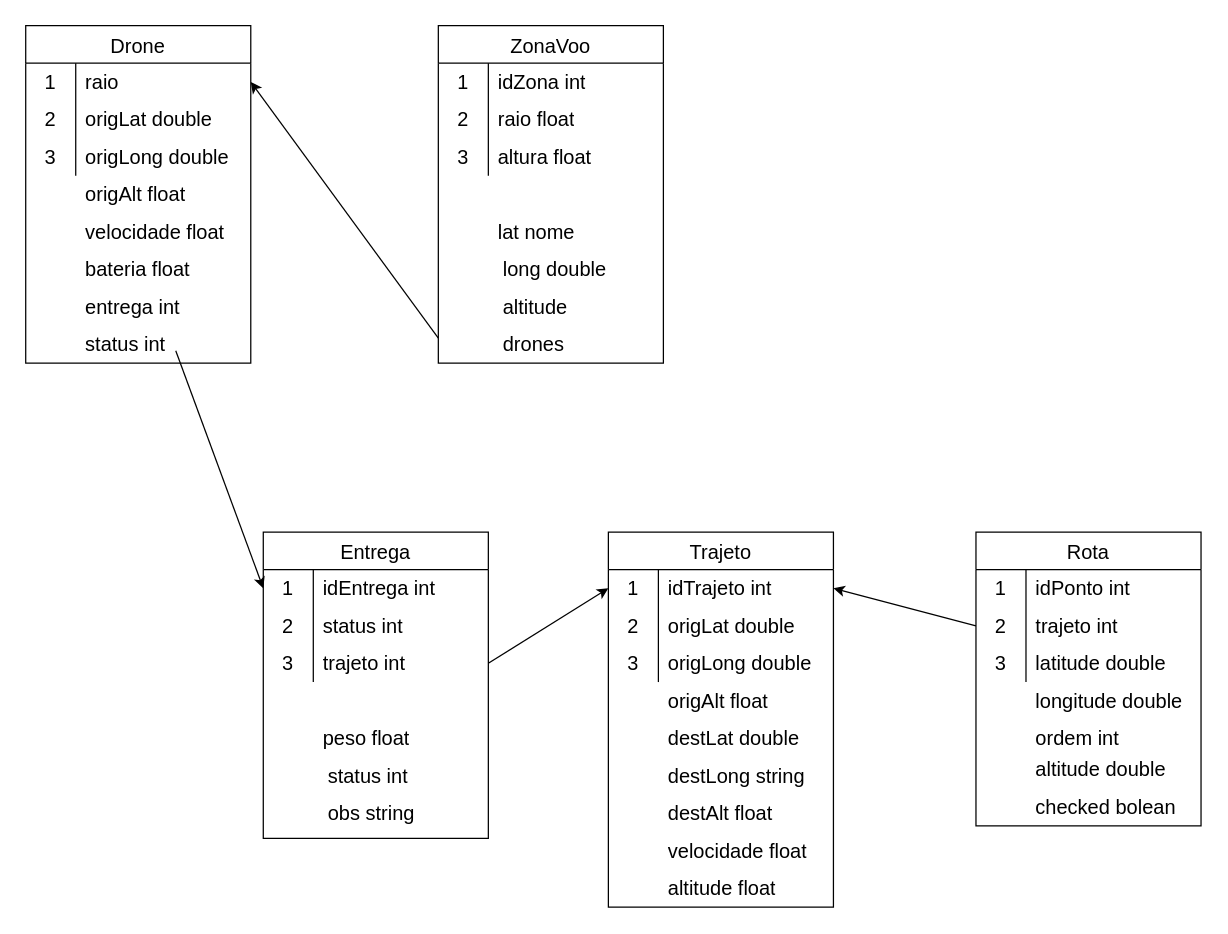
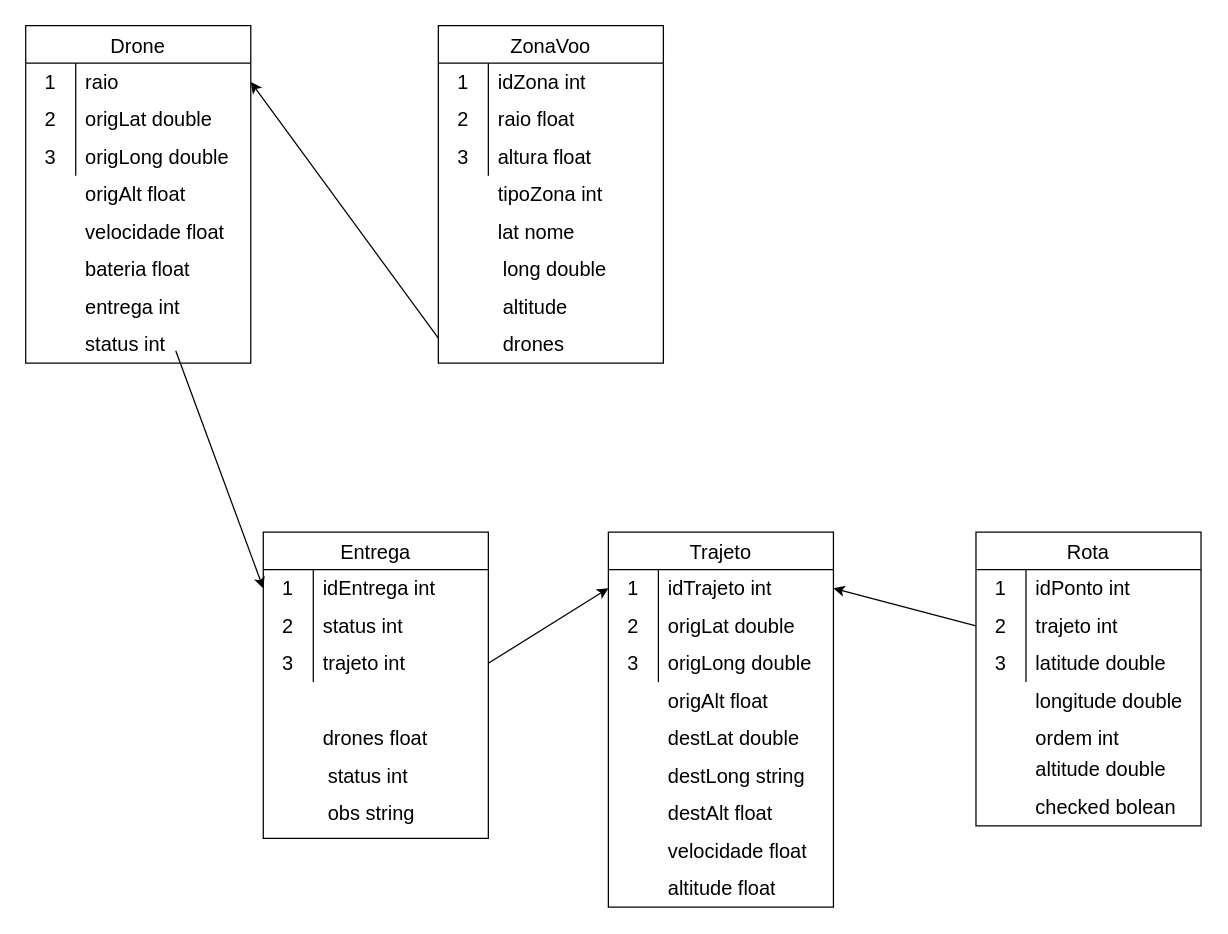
+ <mxCell id="77" value="tipoZona int" style="shape=partialRectangle;html=1;whiteSpace=wrap;connectable=0;fillColor=none;top=0;left=0;bottom=0;right=0;align=left;spacingLeft=6;overflow=hidden;strokeColor=inherit;fontSize=16;" vertex="1" parent="1"><mxGeometry x="390" y="140" width="140" height="30" as="geometry"><mxRectangle width="140" height="30" as="alternateBounds" /></mxGeometry></mxCell>
- <mxCell id="58" value="peso float" style="shape=partialRectangle;html=1;whiteSpace=wrap;connectable=0;fillColor=none;top=0;left=0;bottom=0;right=0;align=left;spacingLeft=6;overflow=hidden;strokeColor=inherit;fontSize=16;" vertex="1" parent="1"><mxGeometry x="250" y="575" width="140" height="30" as="geometry"><mxRectangle width="140" height="30" as="alternateBounds" /></mxGeometry></mxCell>
+ <mxCell id="58" value="drones float" style="shape=partialRectangle;html=1;whiteSpace=wrap;connectable=0;fillColor=none;top=0;left=0;bottom=0;right=0;align=left;spacingLeft=6;overflow=hidden;strokeColor=inherit;fontSize=16;" vertex="1" parent="1"><mxGeometry x="250" y="575" width="140" height="30" as="geometry"><mxRectangle width="140" height="30" as="alternateBounds" /></mxGeometry></mxCell>
